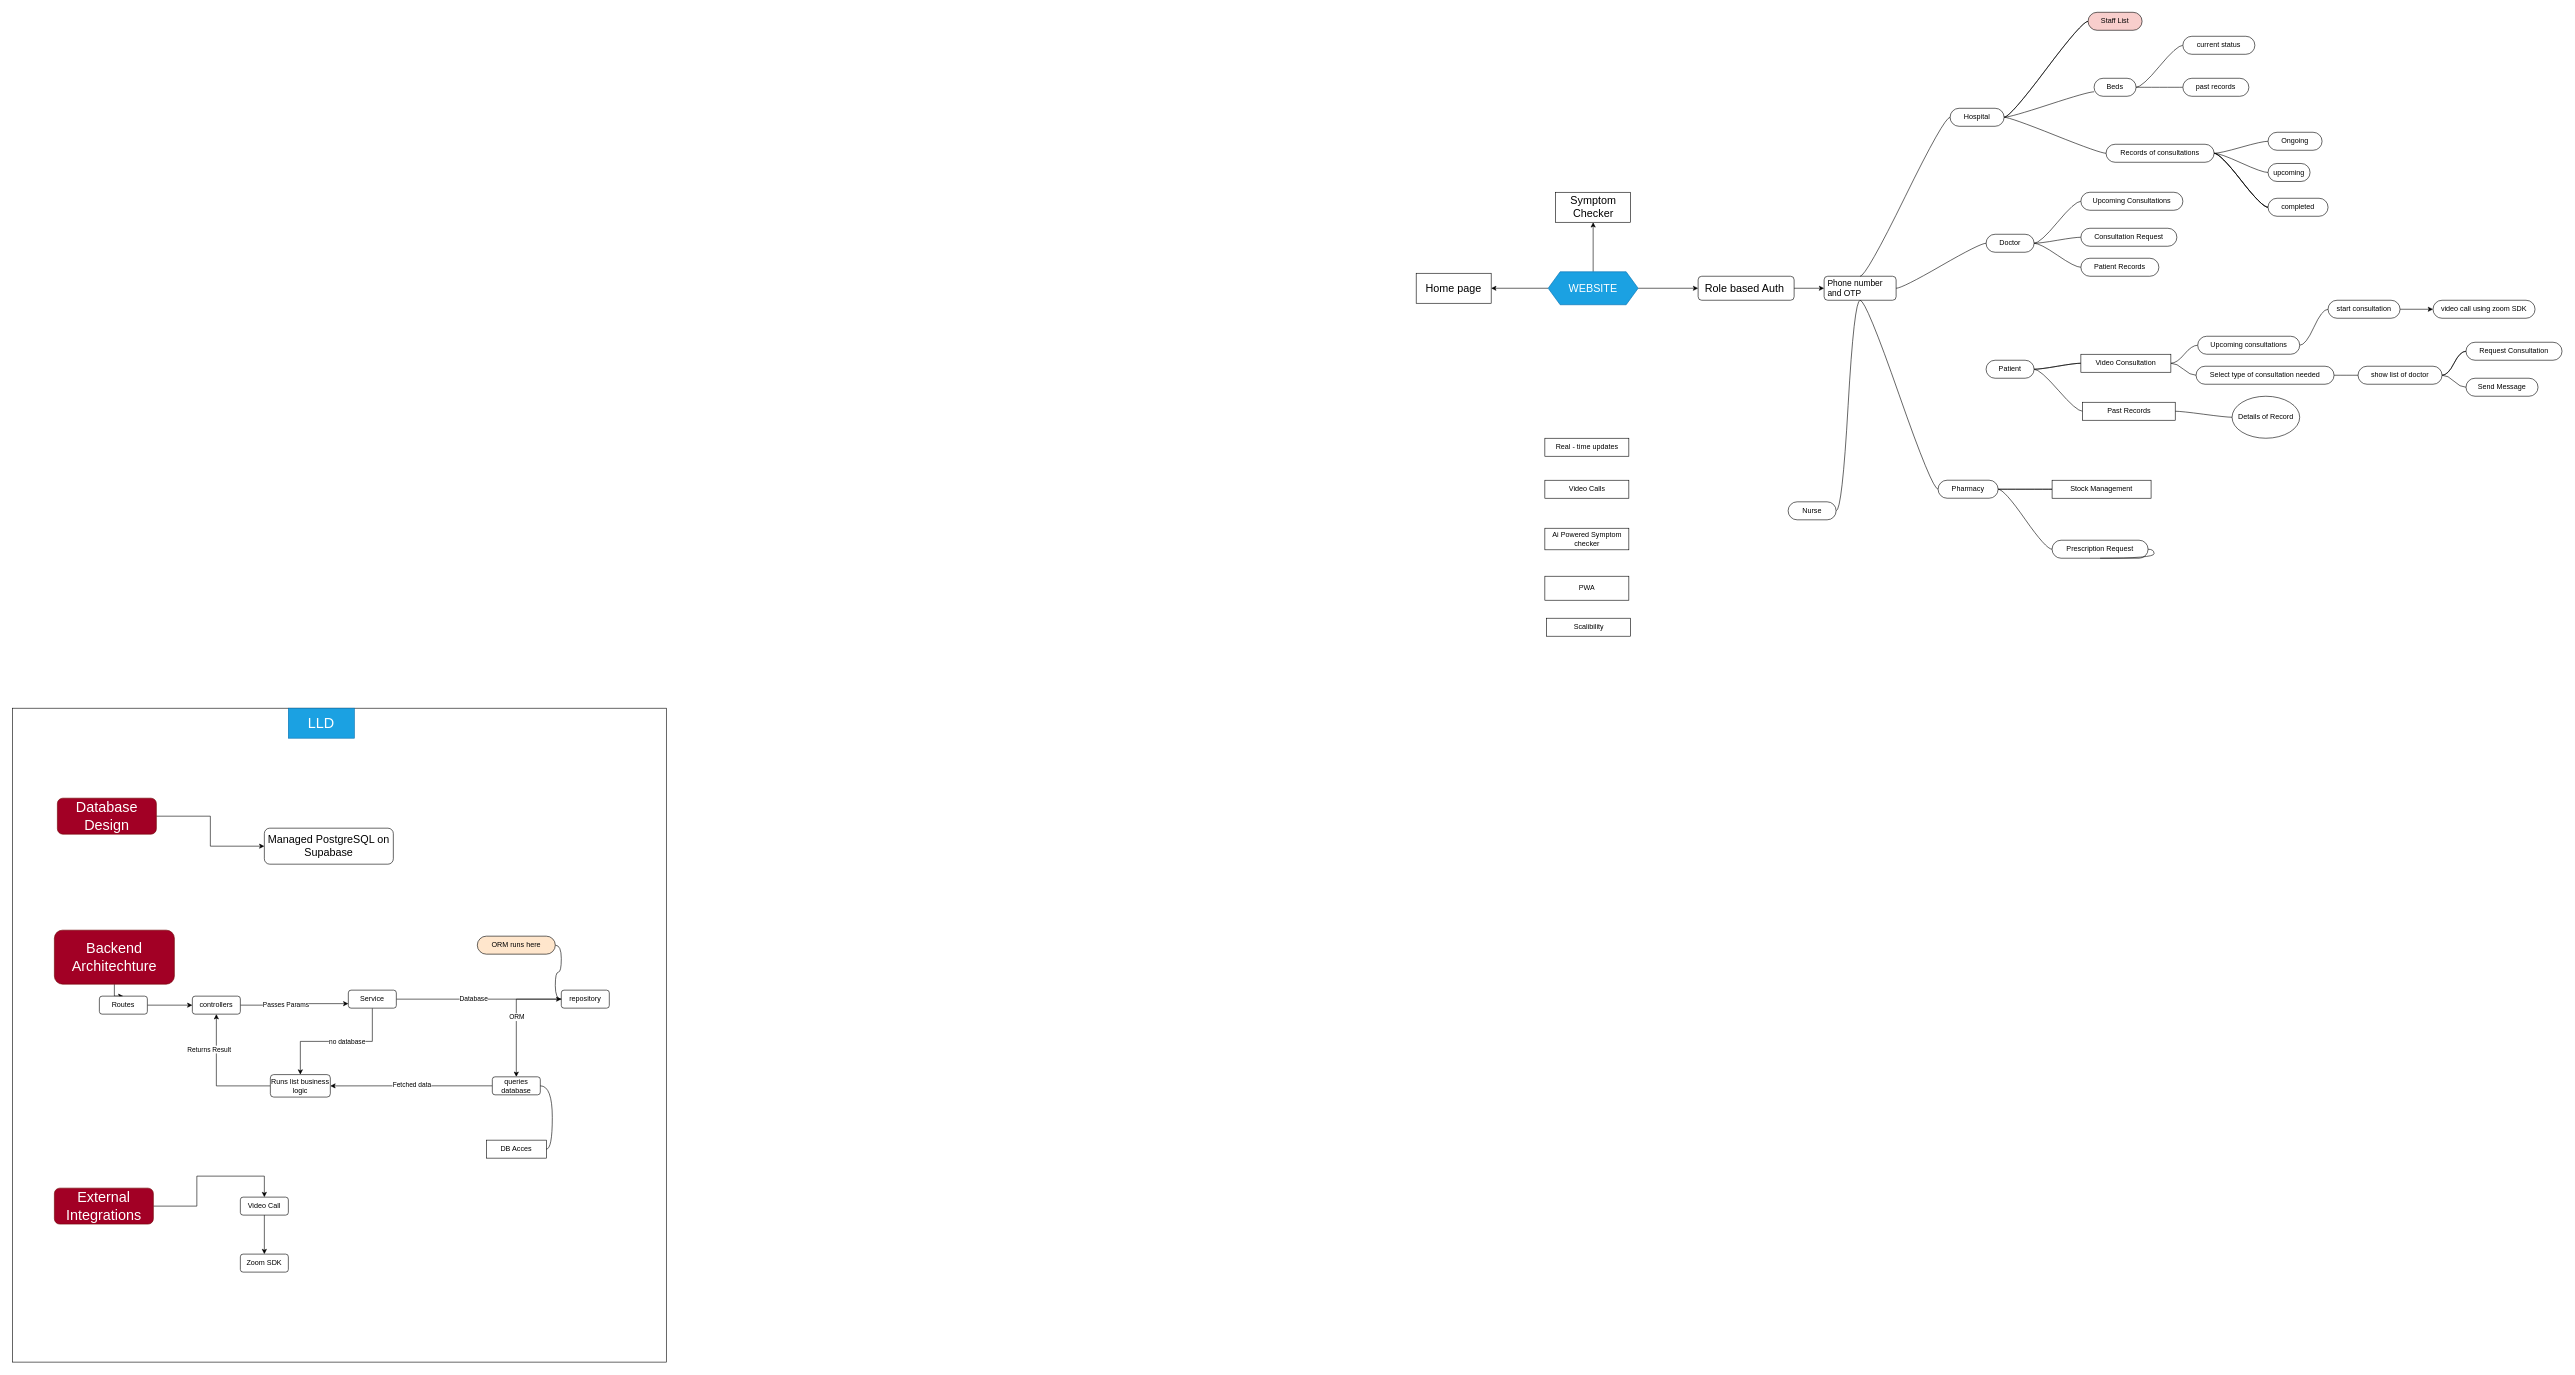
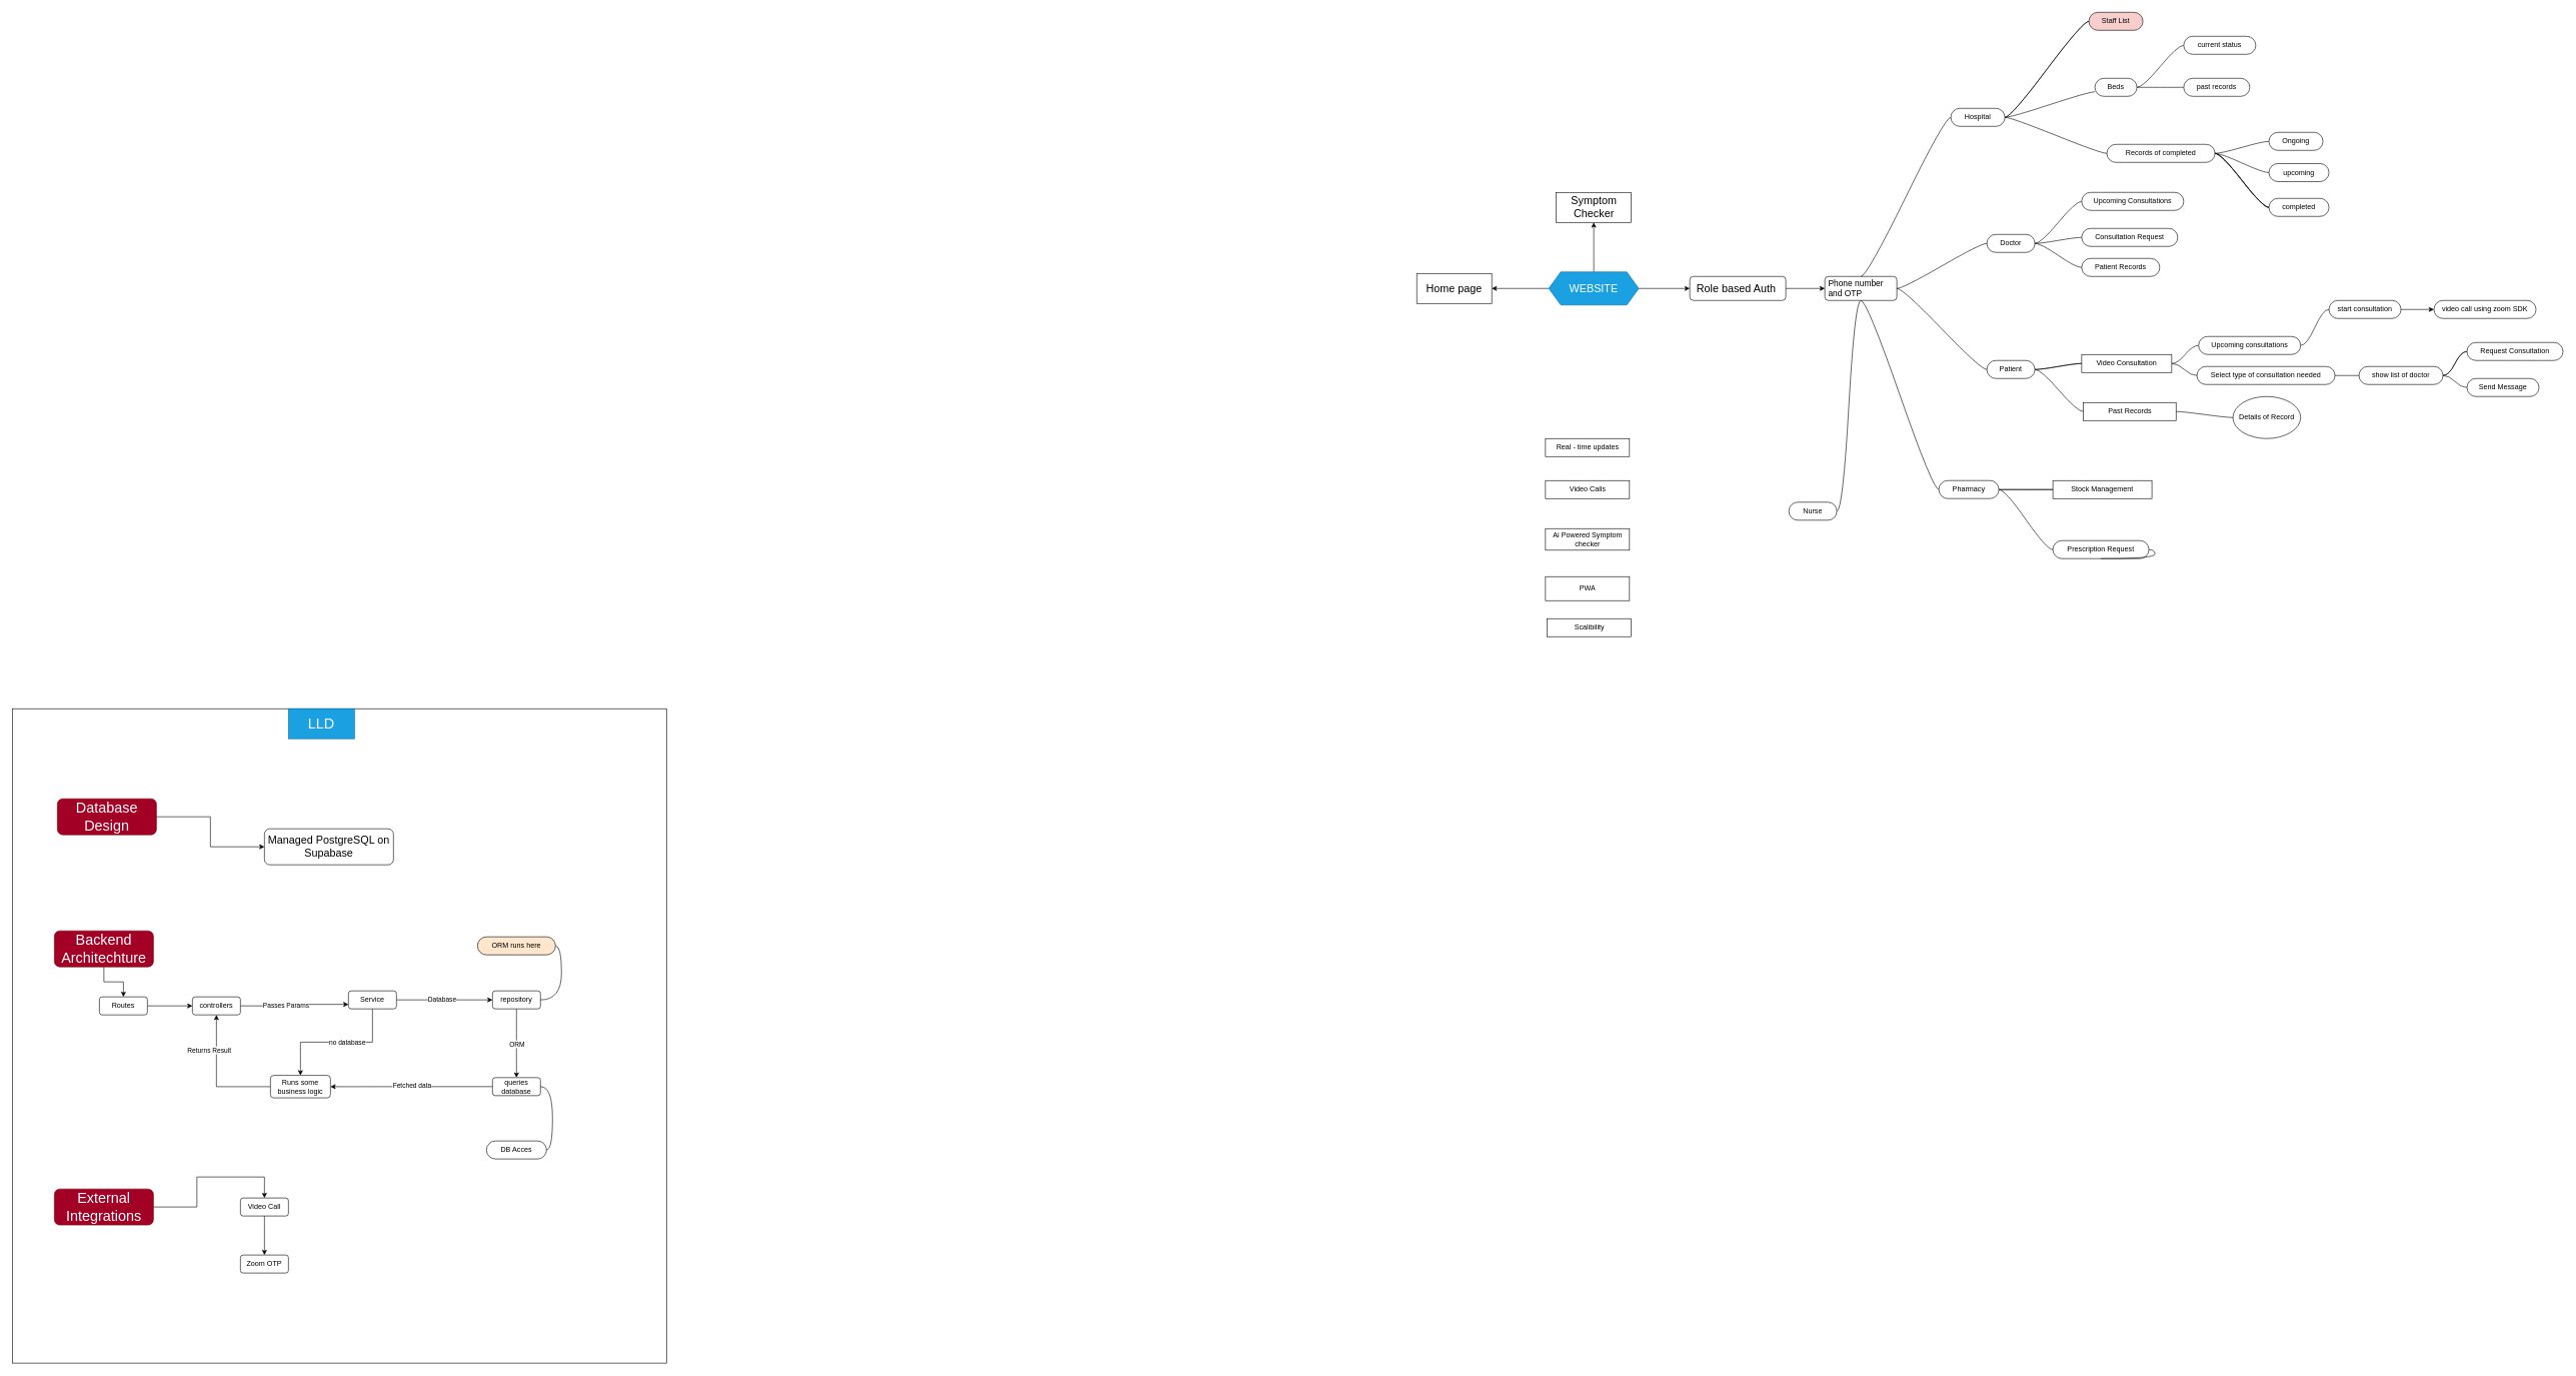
- <mxCell id="55" value="Records of consultations" style="whiteSpace=wrap;html=1;rounded=1;arcSize=50;align=center;verticalAlign=middle;strokeWidth=1;autosize=1;spacing=4;treeFolding=1;treeMoving=1;newEdgeStyle={&quot;edgeStyle&quot;:&quot;entityRelationEdgeStyle&quot;,&quot;startArrow&quot;:&quot;none&quot;,&quot;endArrow&quot;:&quot;none&quot;,&quot;segment&quot;:10,&quot;curved&quot;:1,&quot;sourcePerimeterSpacing&quot;:0,&quot;targetPerimeterSpacing&quot;:0};" vertex="1" parent="1"><mxGeometry x="3510" y="240" width="180" height="30" as="geometry" /></mxCell>
+ <mxCell id="55" value="Records of completed" style="whiteSpace=wrap;html=1;rounded=1;arcSize=50;align=center;verticalAlign=middle;strokeWidth=1;autosize=1;spacing=4;treeFolding=1;treeMoving=1;newEdgeStyle={&quot;edgeStyle&quot;:&quot;entityRelationEdgeStyle&quot;,&quot;startArrow&quot;:&quot;none&quot;,&quot;endArrow&quot;:&quot;none&quot;,&quot;segment&quot;:10,&quot;curved&quot;:1,&quot;sourcePerimeterSpacing&quot;:0,&quot;targetPerimeterSpacing&quot;:0};" vertex="1" parent="1"><mxGeometry x="3510" y="240" width="180" height="30" as="geometry" /></mxCell>
- <mxCell id="64" value="upcoming" style="whiteSpace=wrap;html=1;rounded=1;arcSize=50;align=center;verticalAlign=middle;strokeWidth=1;autosize=1;spacing=4;treeFolding=1;treeMoving=1;newEdgeStyle={&quot;edgeStyle&quot;:&quot;entityRelationEdgeStyle&quot;,&quot;startArrow&quot;:&quot;none&quot;,&quot;endArrow&quot;:&quot;none&quot;,&quot;segment&quot;:10,&quot;curved&quot;:1,&quot;sourcePerimeterSpacing&quot;:0,&quot;targetPerimeterSpacing&quot;:0};" vertex="1" parent="1"><mxGeometry x="3780" y="272" width="70" height="30" as="geometry" /></mxCell>
+ <mxCell id="64" value="upcoming" style="whiteSpace=wrap;html=1;rounded=1;arcSize=50;align=center;verticalAlign=middle;strokeWidth=1;autosize=1;spacing=4;treeFolding=1;treeMoving=1;newEdgeStyle={&quot;edgeStyle&quot;:&quot;entityRelationEdgeStyle&quot;,&quot;startArrow&quot;:&quot;none&quot;,&quot;endArrow&quot;:&quot;none&quot;,&quot;segment&quot;:10,&quot;curved&quot;:1,&quot;sourcePerimeterSpacing&quot;:0,&quot;targetPerimeterSpacing&quot;:0};" vertex="1" parent="1"><mxGeometry x="3780" y="272" width="100" height="30" as="geometry" /></mxCell>
- <mxCell id="26" value="&lt;div style=&quot;&quot;&gt;&lt;font style=&quot;font-size: 18px;&quot;&gt;Role based Auth&amp;nbsp;&lt;/font&gt;&lt;/div&gt;" style="text;strokeColor=default;fillColor=none;align=center;verticalAlign=middle;spacingLeft=4;spacingRight=4;overflow=hidden;points=[[0,0.5],[1,0.5]];portConstraint=eastwest;rotatable=0;whiteSpace=wrap;html=1;rounded=1;glass=0;" parent="1" vertex="1"><mxGeometry x="2830" y="460" width="160" height="40" as="geometry" /></mxCell>
+ <mxCell id="26" value="&lt;div style=&quot;&quot;&gt;&lt;font style=&quot;font-size: 18px;&quot;&gt;Role based Auth&amp;nbsp;&lt;/font&gt;&lt;/div&gt;" style="text;strokeColor=default;fillColor=none;align=center;verticalAlign=middle;spacingLeft=4;spacingRight=4;overflow=hidden;points=[[0,0.5],[1,0.5]];portConstraint=eastwest;rotatable=0;whiteSpace=wrap;html=1;rounded=1;glass=0;" parent="1" vertex="1"><mxGeometry x="2815" y="460" width="160" height="40" as="geometry" /></mxCell>
+ <mxCell id="16" style="edgeStyle=entityRelationEdgeStyle;rounded=0;orthogonalLoop=1;jettySize=auto;html=1;startArrow=none;endArrow=none;segment=10;curved=1;sourcePerimeterSpacing=0;targetPerimeterSpacing=0;entryX=1;entryY=0.5;entryDx=0;entryDy=0;" parent="1" source="20" target="6" edge="1"><mxGeometry relative="1" as="geometry" /></mxCell>
- <mxCell id="85" value="&lt;font style=&quot;font-size: 24px;&quot;&gt;Backend Architechture&lt;/font&gt;" style="rounded=1;whiteSpace=wrap;html=1;fillColor=#a20025;strokeColor=#6F0000;fontColor=#ffffff;" vertex="1" parent="1"><mxGeometry x="90" y="1550" width="200" height="90" as="geometry" /></mxCell>
+ <mxCell id="85" value="&lt;font style=&quot;font-size: 24px;&quot;&gt;Backend Architechture&lt;/font&gt;" style="rounded=1;whiteSpace=wrap;html=1;fillColor=#a20025;strokeColor=#6F0000;fontColor=#ffffff;" vertex="1" parent="1"><mxGeometry x="90" y="1550" width="165" height="60" as="geometry" /></mxCell>
- <mxCell id="98" value="repository" style="whiteSpace=wrap;html=1;strokeColor=default;rounded=1;" vertex="1" parent="1"><mxGeometry x="935" y="1650" width="80" height="30" as="geometry" /></mxCell>
+ <mxCell id="98" value="repository" style="whiteSpace=wrap;html=1;strokeColor=default;rounded=1;" vertex="1" parent="1"><mxGeometry x="820" y="1650" width="80" height="30" as="geometry" /></mxCell>
- <mxCell id="101" value="Runs list business logic" style="whiteSpace=wrap;html=1;rounded=1;" vertex="1" parent="1"><mxGeometry x="450" y="1790.75" width="100" height="37.5" as="geometry" /></mxCell>
+ <mxCell id="101" value="Runs some business logic" style="whiteSpace=wrap;html=1;rounded=1;" vertex="1" parent="1"><mxGeometry x="450" y="1790.75" width="100" height="37.5" as="geometry" /></mxCell>
- <mxCell id="105" value="DB Acces" style="whiteSpace=wrap;html=1;arcSize=50;align=center;verticalAlign=middle;strokeWidth=1;autosize=1;spacing=4;treeFolding=1;treeMoving=1;newEdgeStyle={&quot;edgeStyle&quot;:&quot;entityRelationEdgeStyle&quot;,&quot;startArrow&quot;:&quot;none&quot;,&quot;endArrow&quot;:&quot;none&quot;,&quot;segment&quot;:10,&quot;curved&quot;:1,&quot;sourcePerimeterSpacing&quot;:0,&quot;targetPerimeterSpacing&quot;:0};rounded=0;" vertex="1" parent="1"><mxGeometry x="810" y="1900" width="100" height="30" as="geometry" /></mxCell>
+ <mxCell id="105" value="DB Acces" style="whiteSpace=wrap;html=1;rounded=1;arcSize=50;align=center;verticalAlign=middle;strokeWidth=1;autosize=1;spacing=4;treeFolding=1;treeMoving=1;newEdgeStyle={&quot;edgeStyle&quot;:&quot;entityRelationEdgeStyle&quot;,&quot;startArrow&quot;:&quot;none&quot;,&quot;endArrow&quot;:&quot;none&quot;,&quot;segment&quot;:10,&quot;curved&quot;:1,&quot;sourcePerimeterSpacing&quot;:0,&quot;targetPerimeterSpacing&quot;:0};" vertex="1" parent="1"><mxGeometry x="810" y="1900" width="100" height="30" as="geometry" /></mxCell>
- <mxCell id="111" value="Zoom SDK" style="whiteSpace=wrap;html=1;strokeColor=default;rounded=1;" vertex="1" parent="1"><mxGeometry x="400" y="2090" width="80" height="30" as="geometry" /></mxCell>
+ <mxCell id="111" value="Zoom OTP" style="whiteSpace=wrap;html=1;strokeColor=default;rounded=1;" vertex="1" parent="1"><mxGeometry x="400" y="2090" width="80" height="30" as="geometry" /></mxCell>
